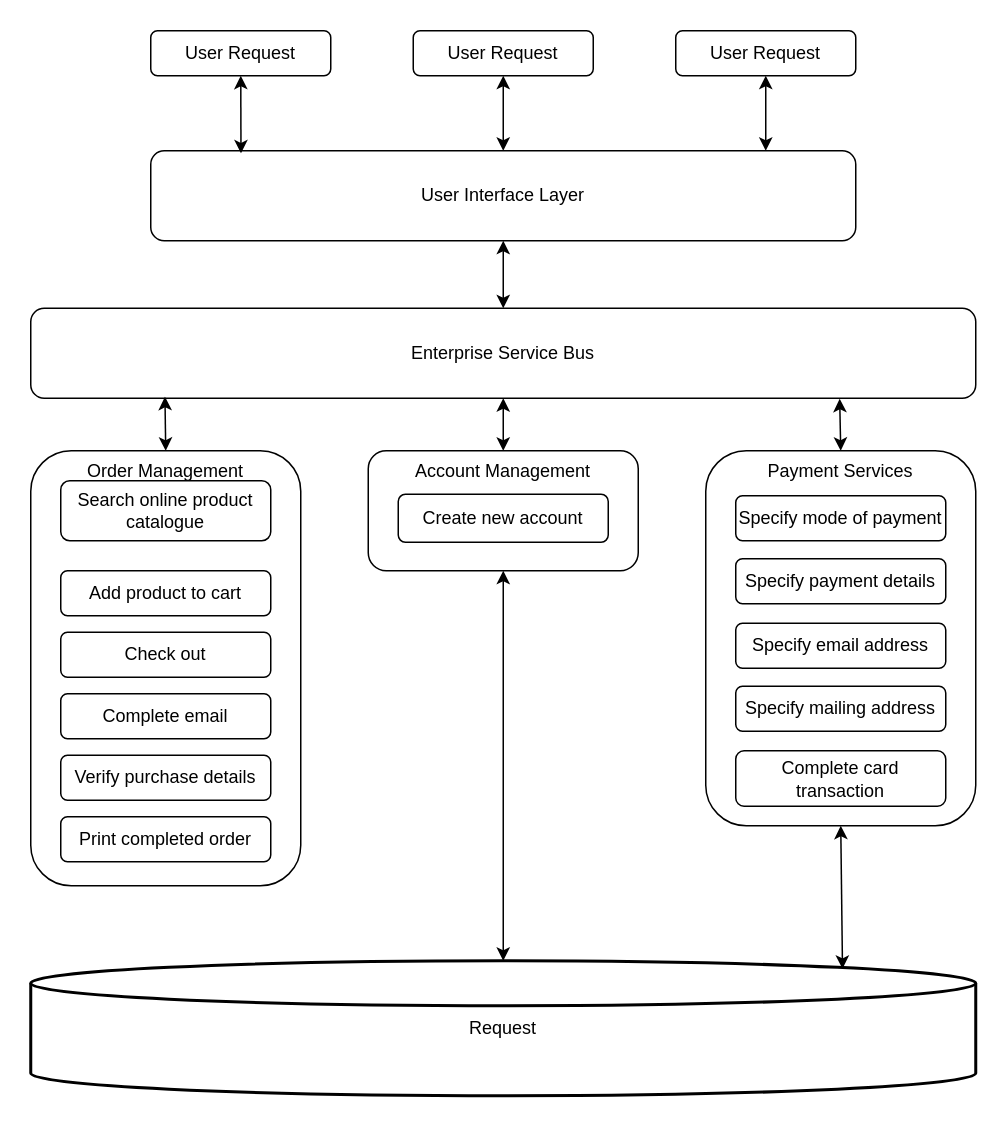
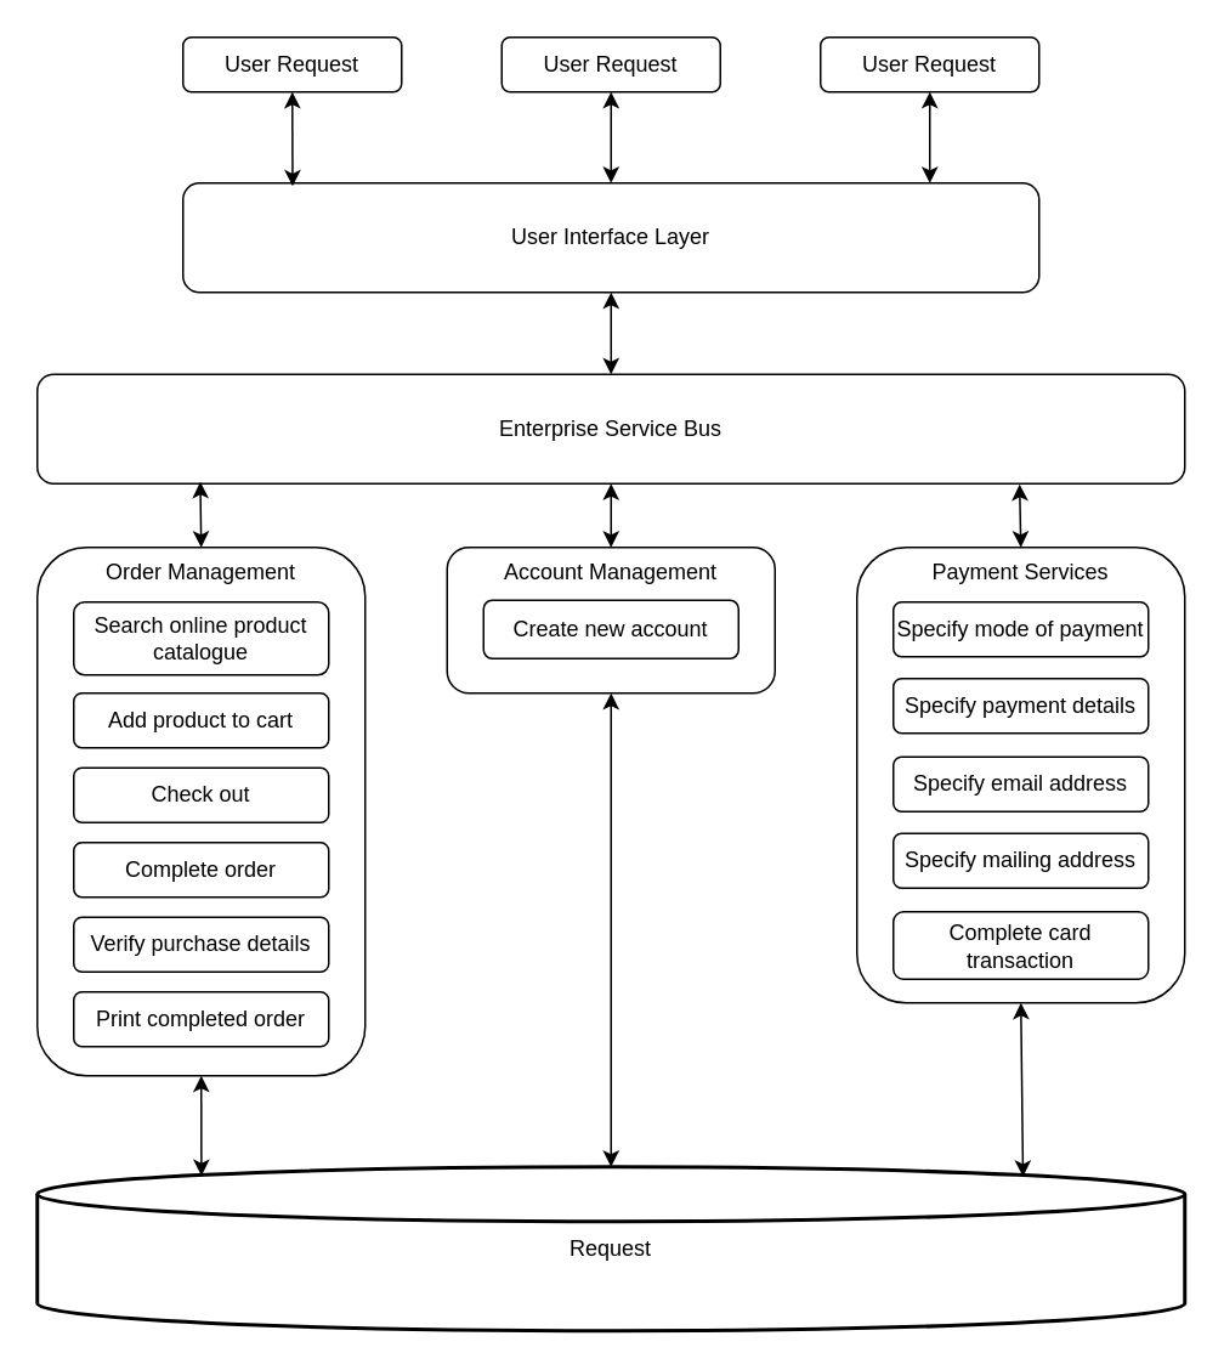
- <mxCell id="6" value="Search online product catalogue " style="rounded=1;whiteSpace=wrap;html=1;flipV=0;flipH=1;" vertex="1" parent="4"><mxGeometry x="20" y="20" width="140" height="40" as="geometry" /></mxCell>
+ <mxCell id="6" value="Search online product catalogue " style="rounded=1;whiteSpace=wrap;html=1;flipV=0;flipH=1;" vertex="1" parent="4"><mxGeometry x="20" y="30" width="140" height="40" as="geometry" /></mxCell>
- <mxCell id="9" value="Complete email" style="rounded=1;whiteSpace=wrap;html=1;flipV=0;flipH=1;" vertex="1" parent="4"><mxGeometry x="20" y="162" width="140" height="30" as="geometry" /></mxCell>
+ <mxCell id="9" value="Complete order" style="rounded=1;whiteSpace=wrap;html=1;flipV=0;flipH=1;" vertex="1" parent="4"><mxGeometry x="20" y="162" width="140" height="30" as="geometry" /></mxCell>
+ <mxCell id="28" value="" style="endArrow=classic;startArrow=classic;html=1;rounded=0;entryX=0.5;entryY=1;entryDx=0;entryDy=0;exitX=0.143;exitY=0.055;exitDx=0;exitDy=0;exitPerimeter=0;" edge="1" parent="1" source="27" target="5"><mxGeometry width="50" height="50" relative="1" as="geometry"><mxPoint x="110" y="680" as="sourcePoint" /><mxPoint x="160" y="630" as="targetPoint" /></mxGeometry></mxCell>
